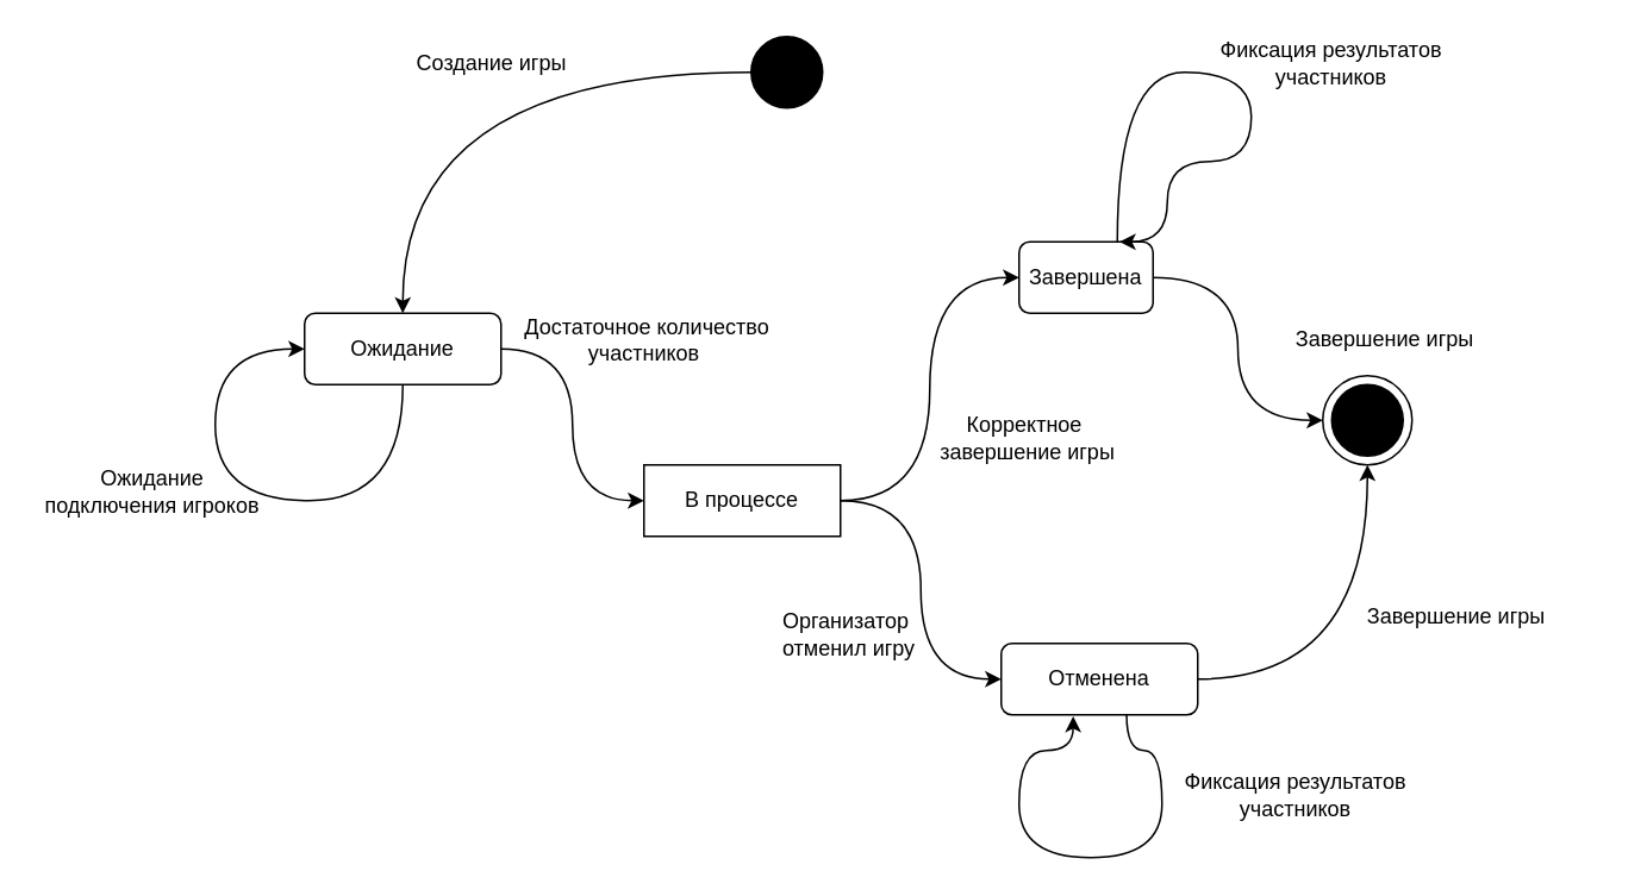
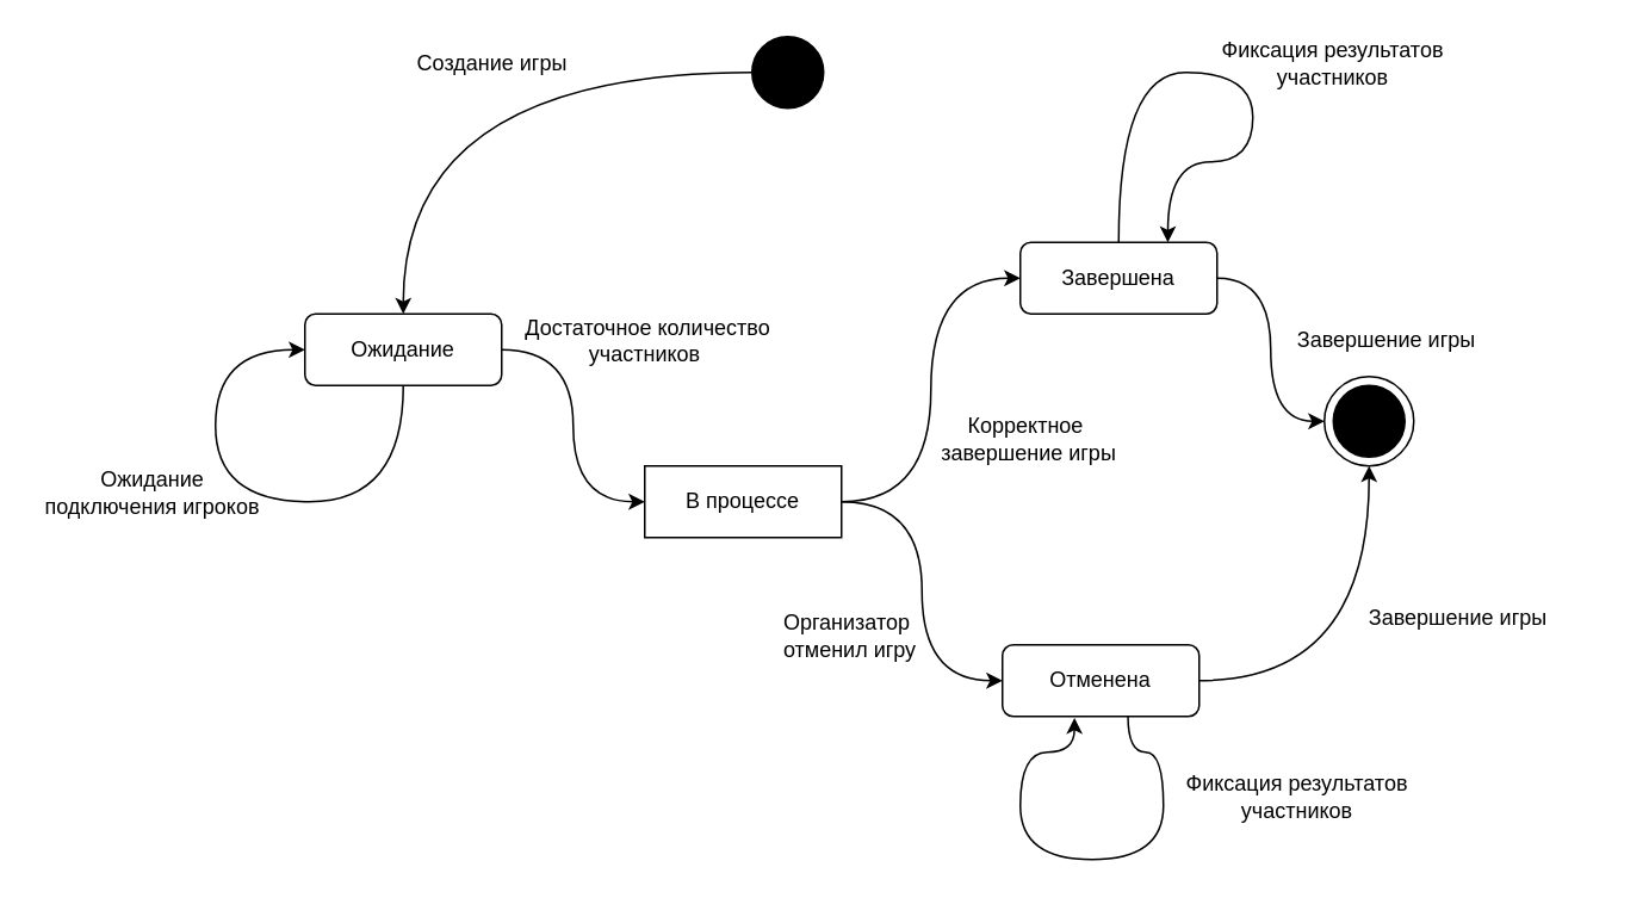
- <mxCell id="10" value="Завершена" style="rounded=1;whiteSpace=wrap;html=1;" vertex="1" parent="1"><mxGeometry x="570" y="135" width="75" height="40" as="geometry" /></mxCell>
+ <mxCell id="10" value="Завершена" style="rounded=1;whiteSpace=wrap;html=1;" vertex="1" parent="1"><mxGeometry x="570" y="135" width="110" height="40" as="geometry" /></mxCell>
